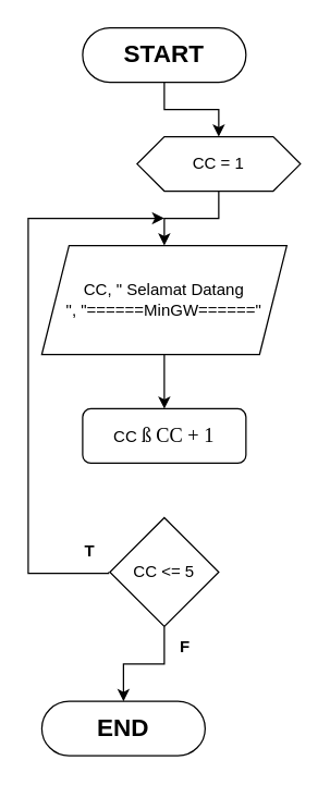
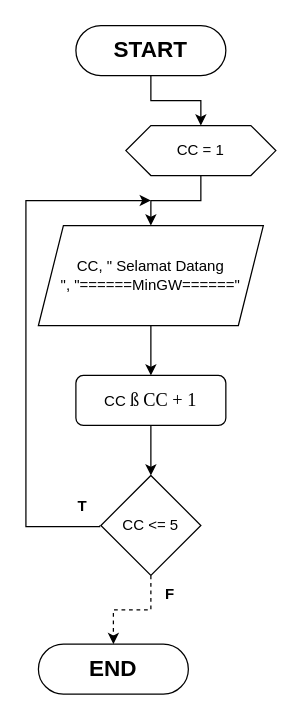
+ <mxCell id="12" style="edgeStyle=orthogonalEdgeStyle;rounded=0;orthogonalLoop=1;jettySize=auto;html=1;exitX=0.5;exitY=1;exitDx=0;exitDy=0;entryX=0.5;entryY=0;entryDx=0;entryDy=0;" edge="1" parent="1" source="13" target="9"><mxGeometry relative="1" as="geometry" /></mxCell>
- <mxCell id="7" style="edgeStyle=orthogonalEdgeStyle;rounded=0;orthogonalLoop=1;jettySize=auto;html=1;exitX=0.5;exitY=1;exitDx=0;exitDy=0;" edge="1" parent="1" source="9" target="4"><mxGeometry relative="1" as="geometry" /></mxCell>
+ <mxCell id="7" style="edgeStyle=orthogonalEdgeStyle;rounded=0;orthogonalLoop=1;jettySize=auto;html=1;exitX=0.5;exitY=1;exitDx=0;exitDy=0;dashed=1;" edge="1" parent="1" source="9" target="4"><mxGeometry relative="1" as="geometry" /></mxCell>
